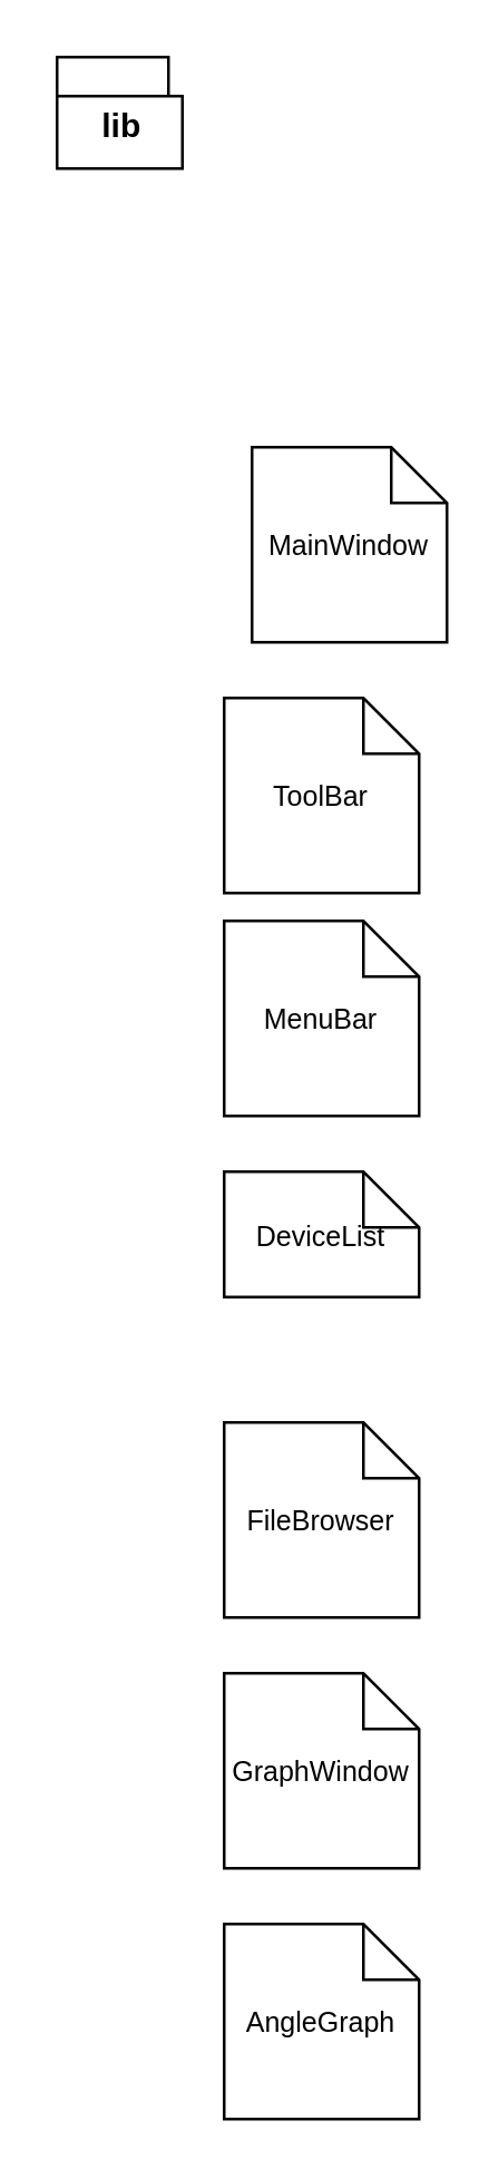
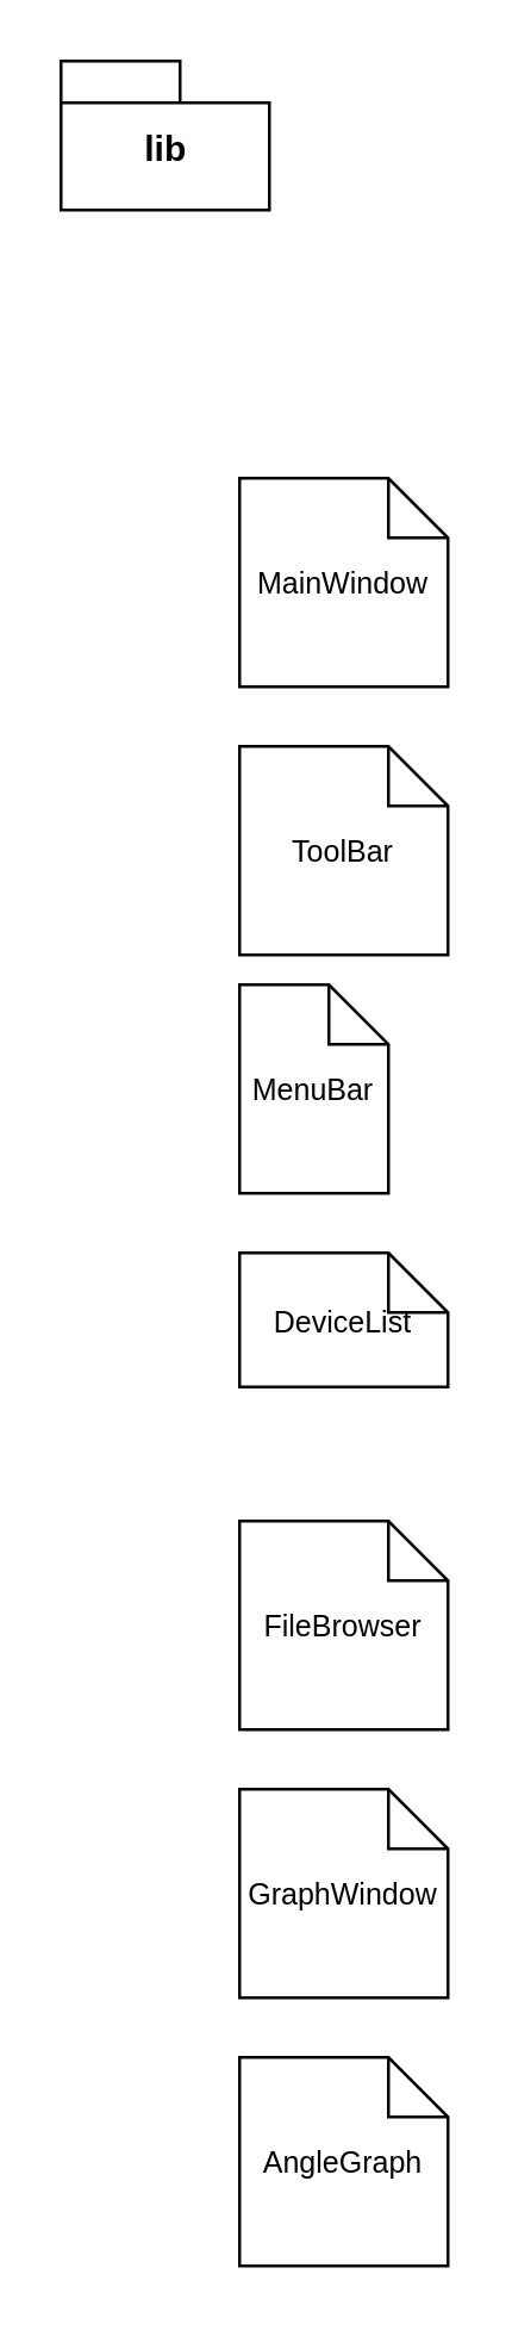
- <mxCell id="2" value="lib" style="shape=folder;fontStyle=1;spacingTop=10;tabWidth=40;tabHeight=14;tabPosition=left;html=1;" vertex="1" parent="1"><mxGeometry x="20" y="20" width="45" height="40" as="geometry" /></mxCell>
+ <mxCell id="2" value="lib" style="shape=folder;fontStyle=1;spacingTop=10;tabWidth=40;tabHeight=14;tabPosition=left;html=1;" vertex="1" parent="1"><mxGeometry x="20" y="20" width="70" height="50" as="geometry" /></mxCell>
- <mxCell id="3" value="&lt;font style=&quot;font-size: 10px;&quot;&gt;MainWindow&lt;/font&gt;" style="shape=note;size=20;whiteSpace=wrap;html=1;" vertex="1" parent="1"><mxGeometry x="90" y="160" width="70" height="70" as="geometry" /></mxCell>
+ <mxCell id="3" value="&lt;font style=&quot;font-size: 10px;&quot;&gt;MainWindow&lt;/font&gt;" style="shape=note;size=20;whiteSpace=wrap;html=1;" vertex="1" parent="1"><mxGeometry x="80" y="160" width="70" height="70" as="geometry" /></mxCell>
- <mxCell id="5" value="&lt;font style=&quot;font-size: 10px;&quot;&gt;MenuBar&lt;/font&gt;" style="shape=note;size=20;whiteSpace=wrap;html=1;" vertex="1" parent="1"><mxGeometry x="80" y="330" width="70" height="70" as="geometry" /></mxCell>
+ <mxCell id="5" value="&lt;font style=&quot;font-size: 10px;&quot;&gt;MenuBar&lt;/font&gt;" style="shape=note;size=20;whiteSpace=wrap;html=1;" vertex="1" parent="1"><mxGeometry x="80" y="330" width="50" height="70" as="geometry" /></mxCell>
